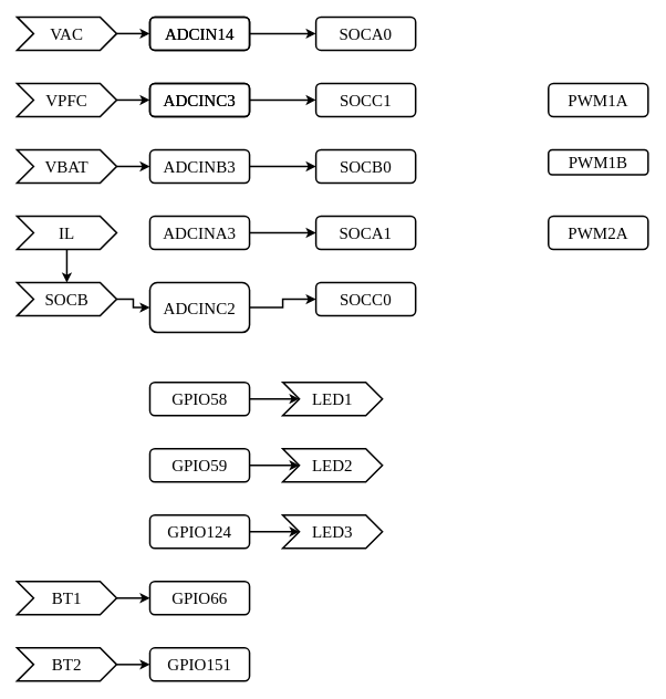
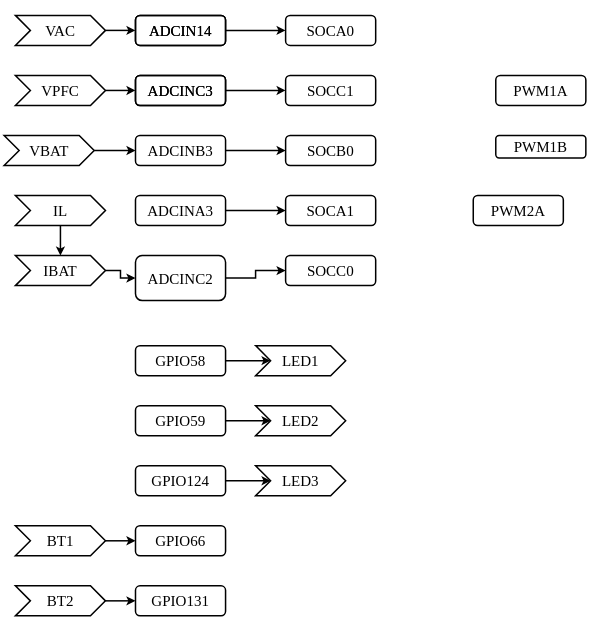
- <mxCell id="7" value="&lt;font style=&quot;font-size: 20px;&quot; face=&quot;Comic Sans MS&quot;&gt;VBAT&lt;/font&gt;" style="shape=step;perimeter=stepPerimeter;whiteSpace=wrap;html=1;fixedSize=1;strokeWidth=2;fillColor=none;" vertex="1" parent="1"><mxGeometry x="20" y="180" width="120" height="40" as="geometry" /></mxCell>
+ <mxCell id="7" value="&lt;font style=&quot;font-size: 20px;&quot; face=&quot;Comic Sans MS&quot;&gt;VBAT&lt;/font&gt;" style="shape=step;perimeter=stepPerimeter;whiteSpace=wrap;html=1;fixedSize=1;strokeWidth=2;fillColor=none;" vertex="1" parent="1"><mxGeometry x="5" y="180" width="120" height="40" as="geometry" /></mxCell>
- <mxCell id="26" value="PWM2A" style="rounded=1;whiteSpace=wrap;html=1;strokeWidth=2;fontFamily=Comic Sans MS;fontSize=20;fillColor=none;" vertex="1" parent="1"><mxGeometry x="660" y="260" width="120" height="40" as="geometry" /></mxCell>
+ <mxCell id="26" value="PWM2A" style="rounded=1;whiteSpace=wrap;html=1;strokeWidth=2;fontFamily=Comic Sans MS;fontSize=20;fillColor=none;" vertex="1" parent="1"><mxGeometry x="630" y="260" width="120" height="40" as="geometry" /></mxCell>
- <mxCell id="11" value="&lt;font face=&quot;Comic Sans MS&quot;&gt;&lt;span style=&quot;font-size: 20px;&quot;&gt;SOCB&lt;/span&gt;&lt;/font&gt;" style="shape=step;perimeter=stepPerimeter;whiteSpace=wrap;html=1;fixedSize=1;strokeWidth=2;fillColor=none;" vertex="1" parent="1"><mxGeometry x="20" y="340" width="120" height="40" as="geometry" /></mxCell>
+ <mxCell id="11" value="&lt;font face=&quot;Comic Sans MS&quot;&gt;&lt;span style=&quot;font-size: 20px;&quot;&gt;IBAT&lt;/span&gt;&lt;/font&gt;" style="shape=step;perimeter=stepPerimeter;whiteSpace=wrap;html=1;fixedSize=1;strokeWidth=2;fillColor=none;" vertex="1" parent="1"><mxGeometry x="20" y="340" width="120" height="40" as="geometry" /></mxCell>
- <mxCell id="32" value="GPIO151" style="rounded=1;whiteSpace=wrap;html=1;strokeWidth=2;fontFamily=Comic Sans MS;fontSize=20;fillColor=none;" vertex="1" parent="1"><mxGeometry x="180" y="780" width="120" height="40" as="geometry" /></mxCell>
+ <mxCell id="32" value="GPIO131" style="rounded=1;whiteSpace=wrap;html=1;strokeWidth=2;fontFamily=Comic Sans MS;fontSize=20;fillColor=none;" vertex="1" parent="1"><mxGeometry x="180" y="780" width="120" height="40" as="geometry" /></mxCell>
